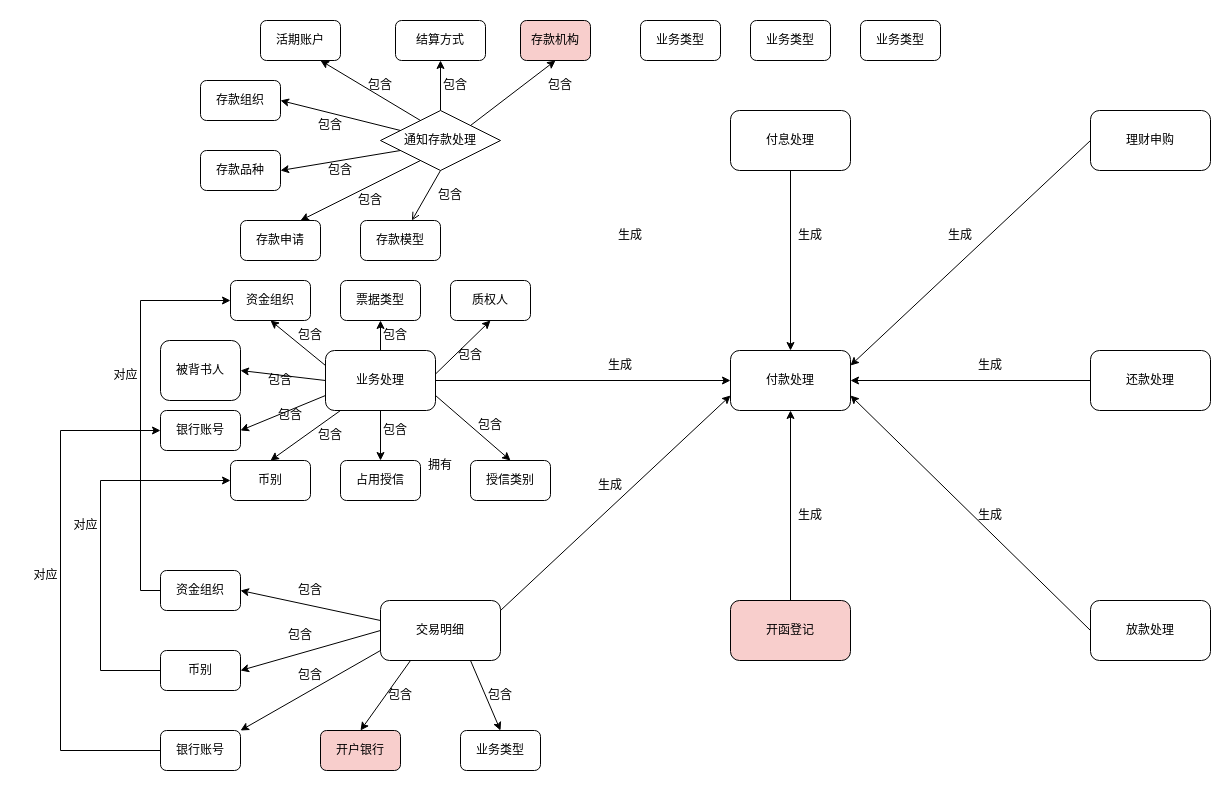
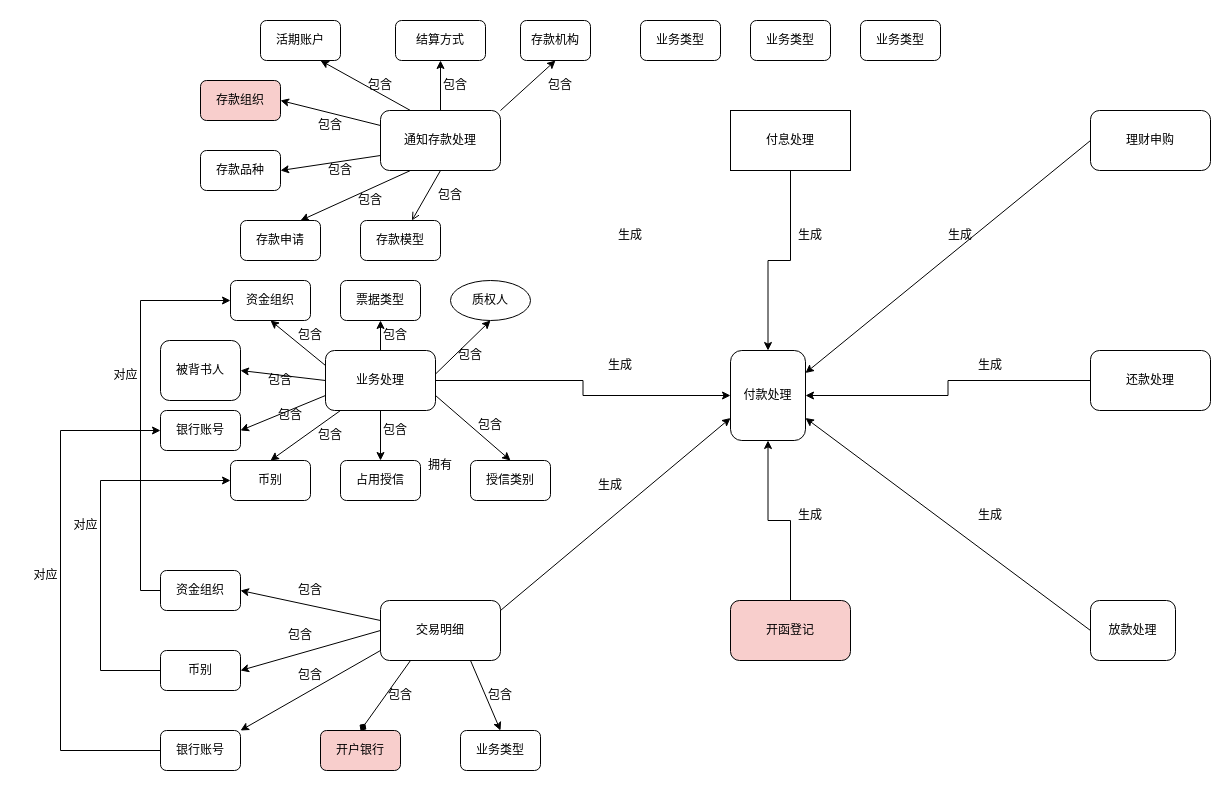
- <mxCell id="35" value="存款机构" style="rounded=1;whiteSpace=wrap;html=1;fillColor=#f8cecc;" vertex="1" parent="1"><mxGeometry x="520" y="20" width="70" height="40" as="geometry" /></mxCell>
+ <mxCell id="35" value="存款机构" style="rounded=1;whiteSpace=wrap;html=1;" vertex="1" parent="1"><mxGeometry x="520" y="20" width="70" height="40" as="geometry" /></mxCell>
- <mxCell id="30" value="存款组织" style="rounded=1;whiteSpace=wrap;html=1;" vertex="1" parent="1"><mxGeometry x="200" y="80" width="80" height="40" as="geometry" /></mxCell>
+ <mxCell id="30" value="存款组织" style="rounded=1;whiteSpace=wrap;html=1;fillColor=#f8cecc;" vertex="1" parent="1"><mxGeometry x="200" y="80" width="80" height="40" as="geometry" /></mxCell>
- <mxCell id="6" value="通知存款处理" style="rhombus;whiteSpace=wrap;html=1;" vertex="1" parent="1"><mxGeometry x="380" y="110" width="120" height="60" as="geometry" /></mxCell>
+ <mxCell id="6" value="通知存款处理" style="rounded=1;whiteSpace=wrap;html=1;" vertex="1" parent="1"><mxGeometry x="380" y="110" width="120" height="60" as="geometry" /></mxCell>
- <mxCell id="8" value="付息处理" style="rounded=1;whiteSpace=wrap;html=1;" vertex="1" parent="1"><mxGeometry x="730" y="110" width="120" height="60" as="geometry" /></mxCell>
+ <mxCell id="8" value="付息处理" style="whiteSpace=wrap;html=1;rounded=0;" vertex="1" parent="1"><mxGeometry x="730" y="110" width="120" height="60" as="geometry" /></mxCell>
- <mxCell id="50" value="质权人" style="rounded=1;whiteSpace=wrap;html=1;" vertex="1" parent="1"><mxGeometry x="450" y="280" width="80" height="40" as="geometry" /></mxCell>
+ <mxCell id="50" value="质权人" style="ellipse;whiteSpace=wrap;html=1;" vertex="1" parent="1"><mxGeometry x="450" y="280" width="80" height="40" as="geometry" /></mxCell>
- <mxCell id="2" value="付款处理" style="rounded=1;whiteSpace=wrap;html=1;" vertex="1" parent="1"><mxGeometry x="730" y="350" width="120" height="60" as="geometry" /></mxCell>
+ <mxCell id="2" value="付款处理" style="rounded=1;whiteSpace=wrap;html=1;" vertex="1" parent="1"><mxGeometry x="730" y="350" width="75" height="90" as="geometry" /></mxCell>
- <mxCell id="17" value="放款处理" style="rounded=1;whiteSpace=wrap;html=1;" vertex="1" parent="1"><mxGeometry x="1090" y="600" width="120" height="60" as="geometry" /></mxCell>
+ <mxCell id="17" value="放款处理" style="rounded=1;whiteSpace=wrap;html=1;" vertex="1" parent="1"><mxGeometry x="1090" y="600" width="85" height="60" as="geometry" /></mxCell>
- <mxCell id="82" value="" style="endArrow=classic;html=1;rounded=0;entryX=0.5;entryY=0;entryDx=0;entryDy=0;exitX=0.25;exitY=1;exitDx=0;exitDy=0;" edge="1" parent="1" source="13" target="76"><mxGeometry width="50" height="50" relative="1" as="geometry"><mxPoint x="390" y="660" as="sourcePoint" /><mxPoint x="270" y="740" as="targetPoint" /></mxGeometry></mxCell>
+ <mxCell id="82" value="" style="endArrow=diamond;html=1;rounded=0;entryX=0.5;entryY=0;entryDx=0;entryDy=0;exitX=0.25;exitY=1;exitDx=0;exitDy=0;" edge="1" parent="1" source="13" target="76"><mxGeometry width="50" height="50" relative="1" as="geometry"><mxPoint x="390" y="660" as="sourcePoint" /><mxPoint x="270" y="740" as="targetPoint" /></mxGeometry></mxCell>
